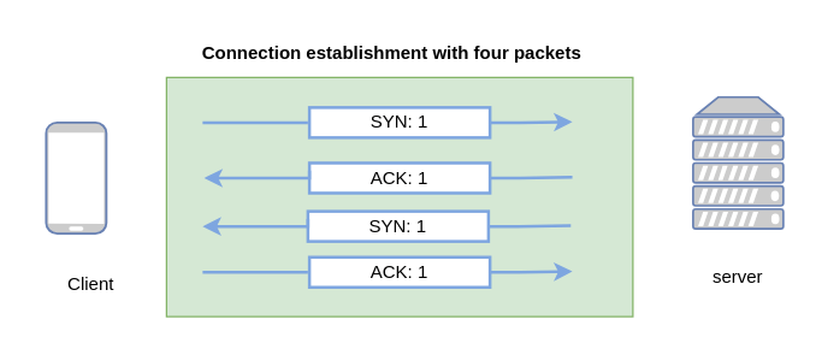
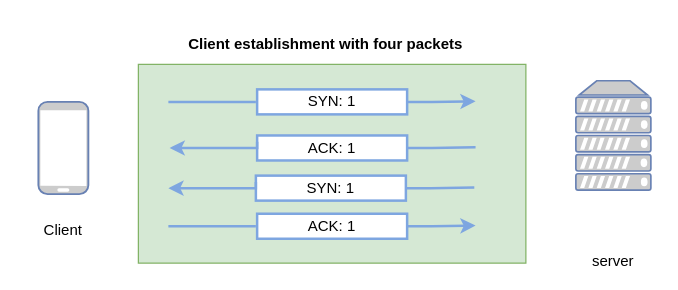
- <mxCell id="7" value="Connection establishment with four packets" style="text;html=1;strokeColor=none;fillColor=none;align=center;verticalAlign=middle;whiteSpace=wrap;rounded=0;fontStyle=1" vertex="1" parent="1"><mxGeometry x="110" y="20" width="300" height="30" as="geometry" /></mxCell>
+ <mxCell id="7" value="Client establishment with four packets" style="text;html=1;strokeColor=none;fillColor=none;align=center;verticalAlign=middle;whiteSpace=wrap;rounded=0;fontStyle=1" vertex="1" parent="1"><mxGeometry x="110" y="20" width="300" height="30" as="geometry" /></mxCell>
- <mxCell id="5" value="server" style="text;html=1;strokeColor=none;fillColor=none;align=center;verticalAlign=middle;whiteSpace=wrap;rounded=0;" vertex="1" parent="1"><mxGeometry x="460" y="168.5" width="60" height="30" as="geometry" /></mxCell>
+ <mxCell id="5" value="server" style="text;html=1;strokeColor=none;fillColor=none;align=center;verticalAlign=middle;whiteSpace=wrap;rounded=0;" vertex="1" parent="1"><mxGeometry x="460" y="193.5" width="60" height="30" as="geometry" /></mxCell>
- <mxCell id="4" value="Client" style="text;html=1;strokeColor=none;fillColor=none;align=center;verticalAlign=middle;whiteSpace=wrap;rounded=0;" vertex="1" parent="1"><mxGeometry x="30" y="173.5" width="60" height="30" as="geometry" /></mxCell>
+ <mxCell id="4" value="Client" style="text;html=1;strokeColor=none;fillColor=none;align=center;verticalAlign=middle;whiteSpace=wrap;rounded=0;" vertex="1" parent="1"><mxGeometry x="20" y="168.5" width="60" height="30" as="geometry" /></mxCell>
